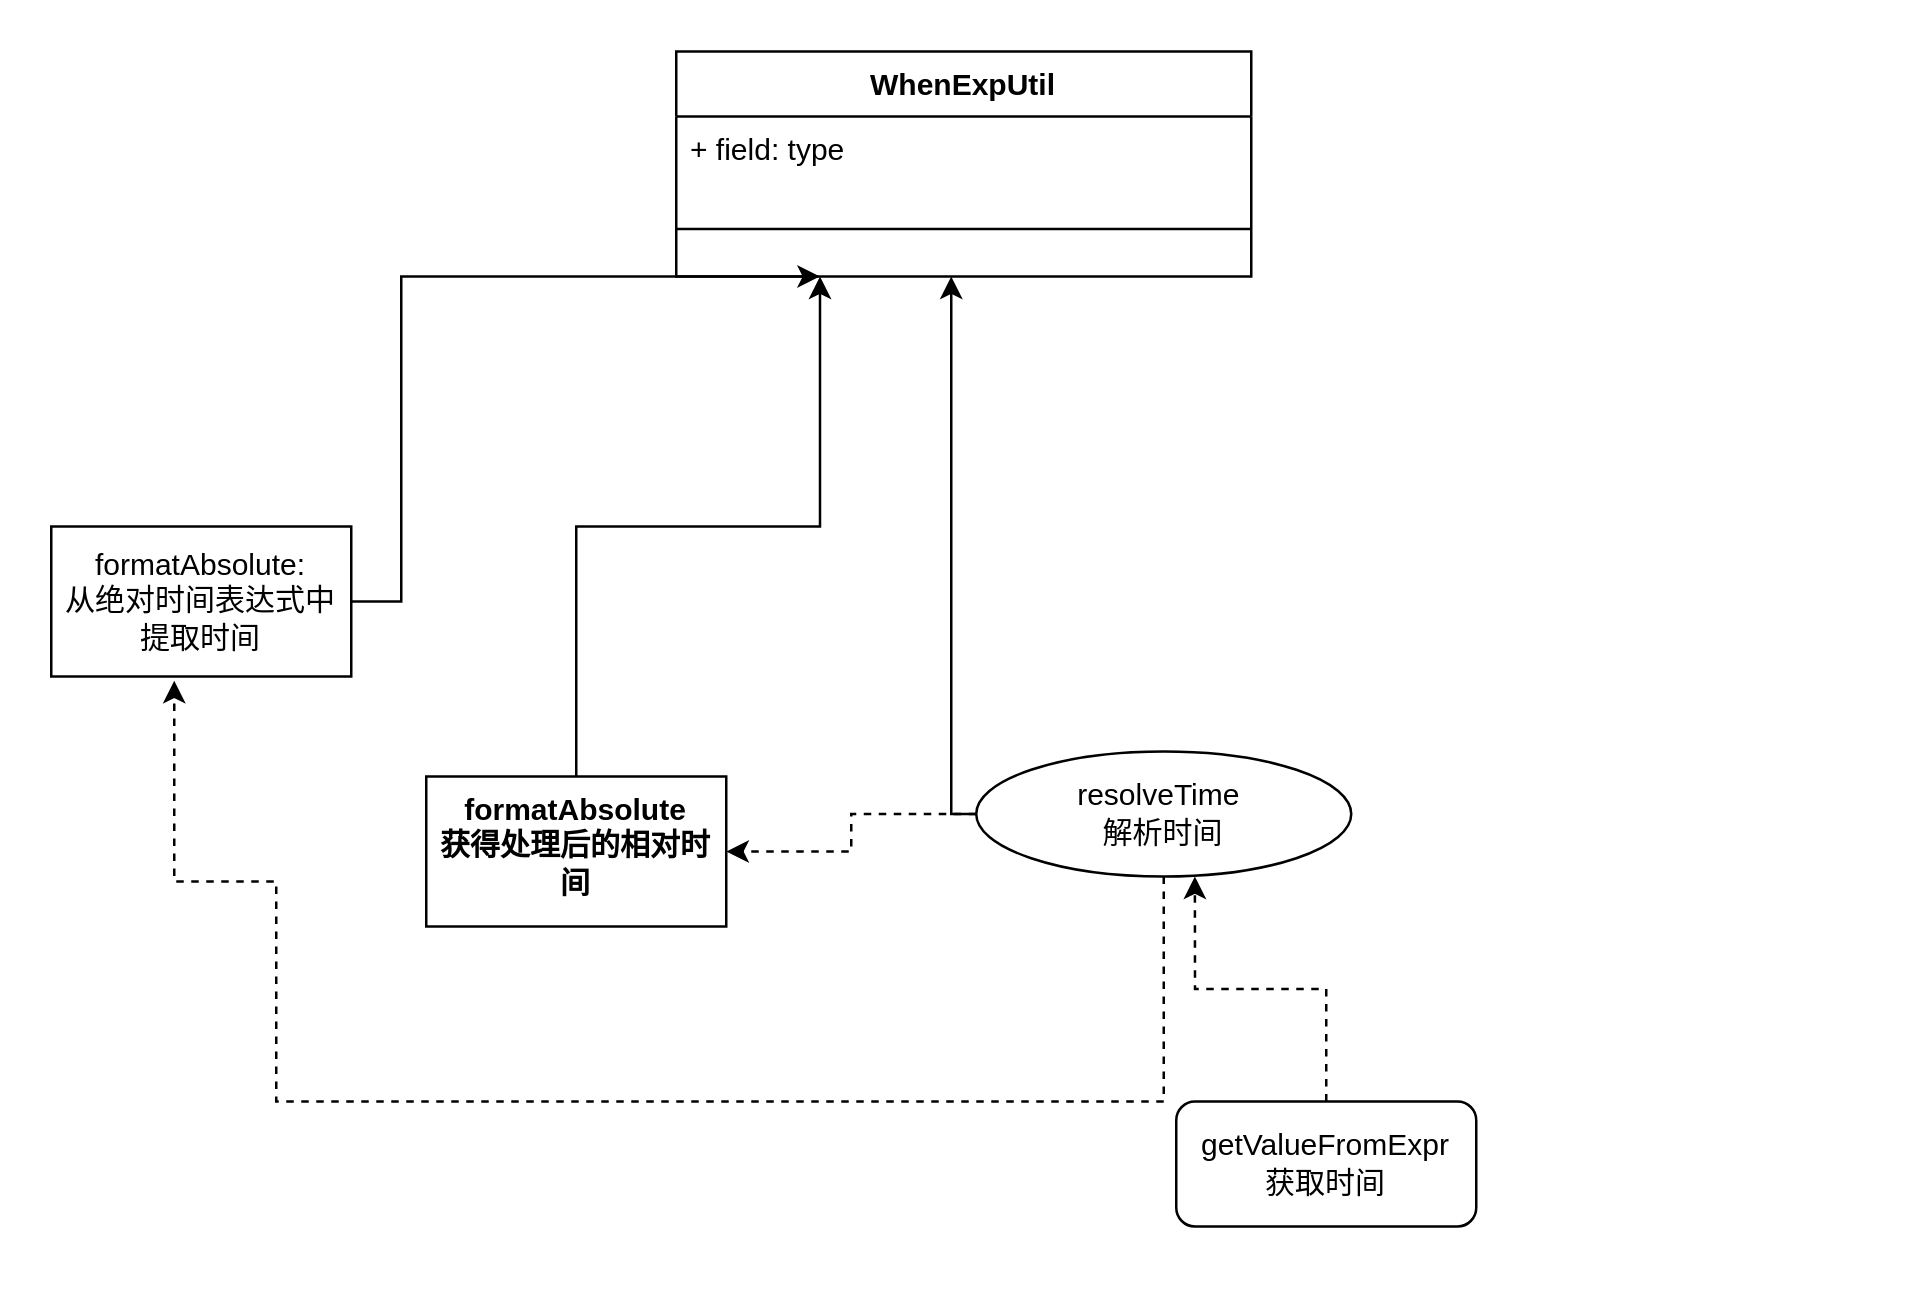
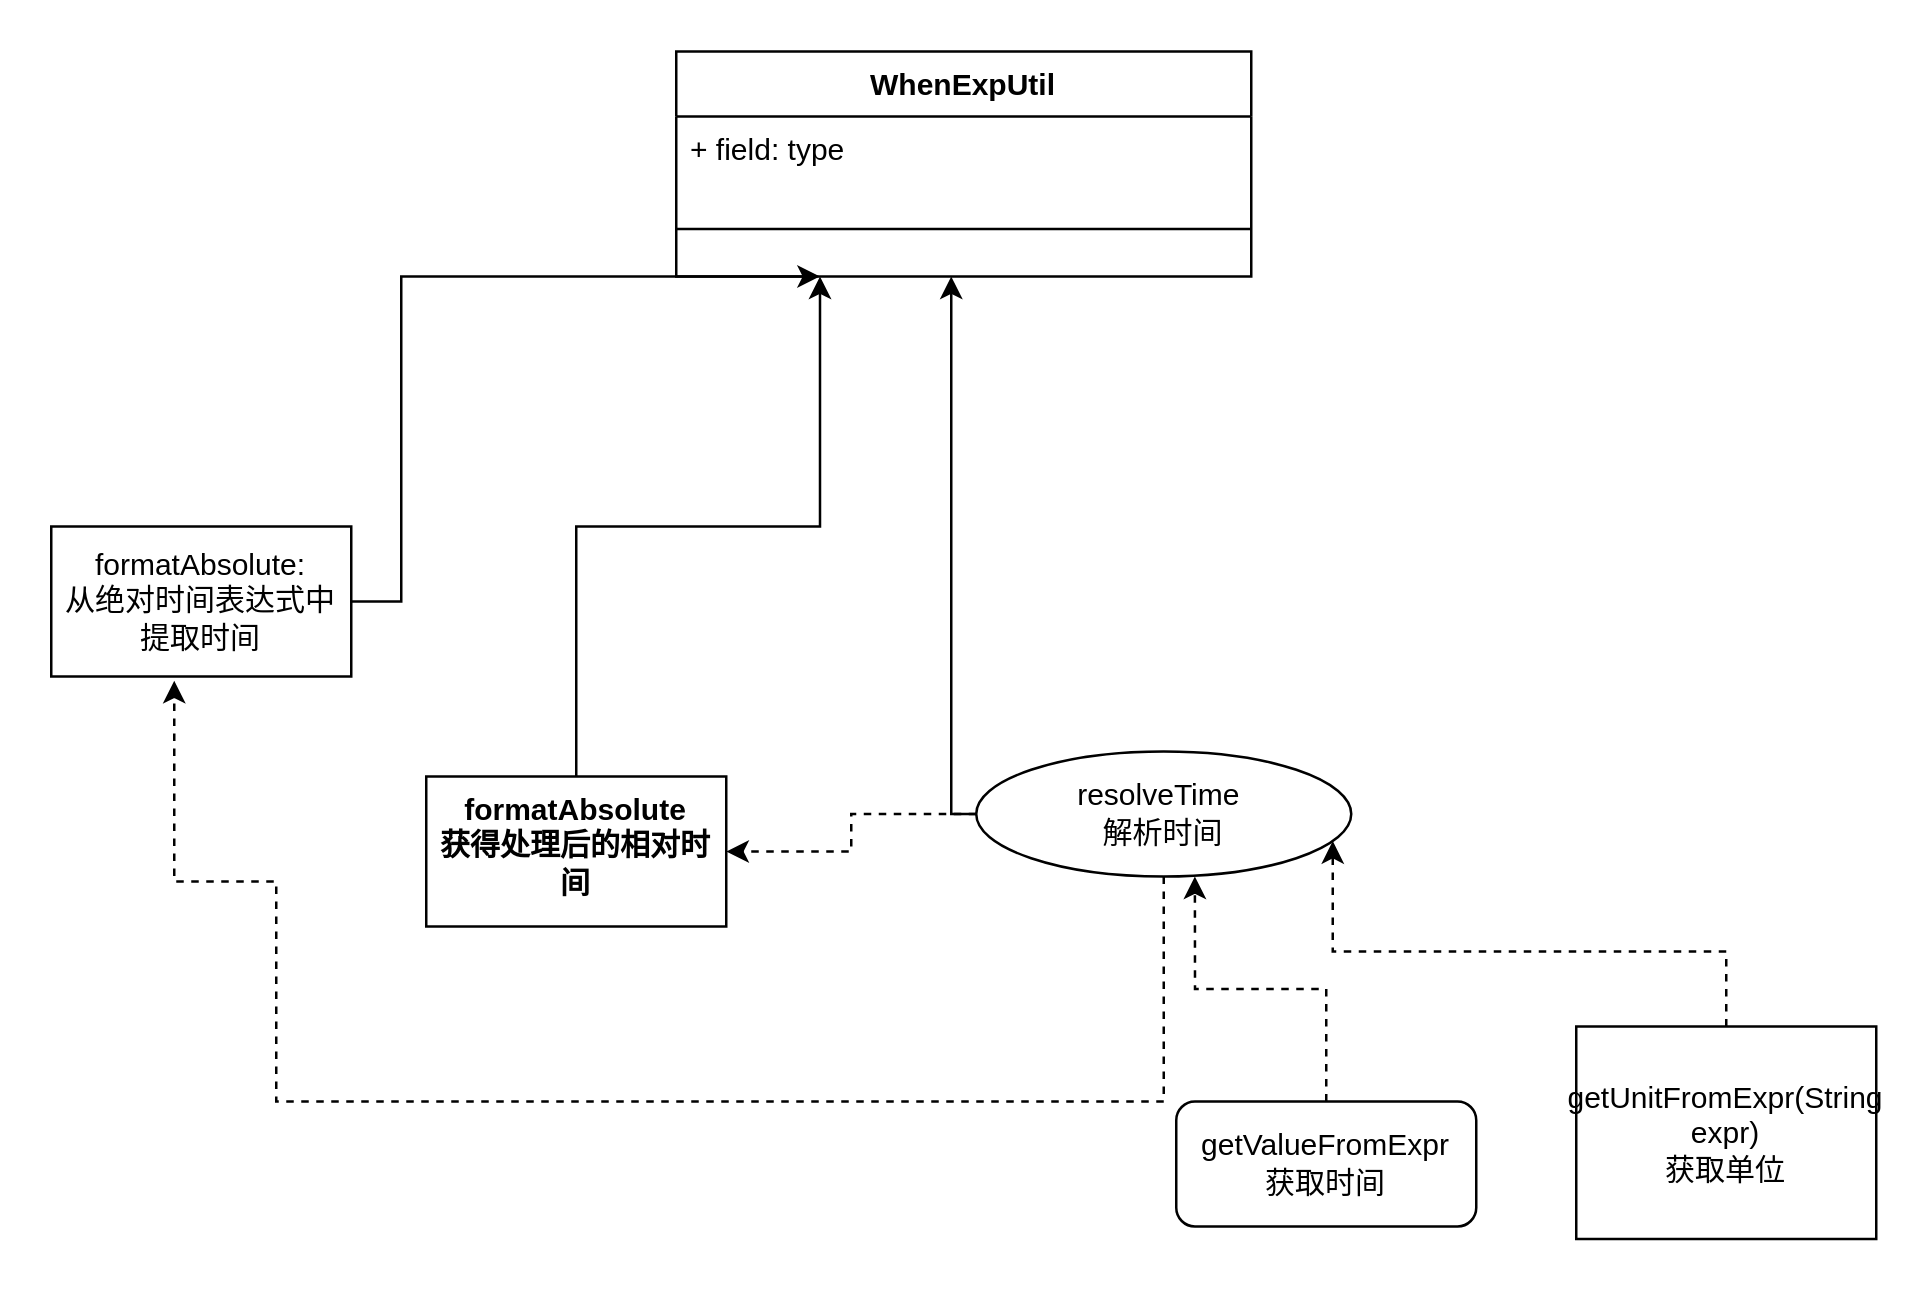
+ <mxCell id="15" style="edgeStyle=orthogonalEdgeStyle;rounded=0;orthogonalLoop=1;jettySize=auto;html=1;exitX=0.5;exitY=0;exitDx=0;exitDy=0;entryX=1;entryY=0.75;entryDx=0;entryDy=0;dashed=1;" edge="1" parent="1" source="16" target="12"><mxGeometry relative="1" as="geometry" /></mxCell>
+ <mxCell id="16" value="getUnitFromExpr(String expr)&lt;br&gt;获取单位" style="whiteSpace=wrap;html=1;" vertex="1" parent="1"><mxGeometry x="630" y="410" width="120" height="85" as="geometry" /></mxCell>
